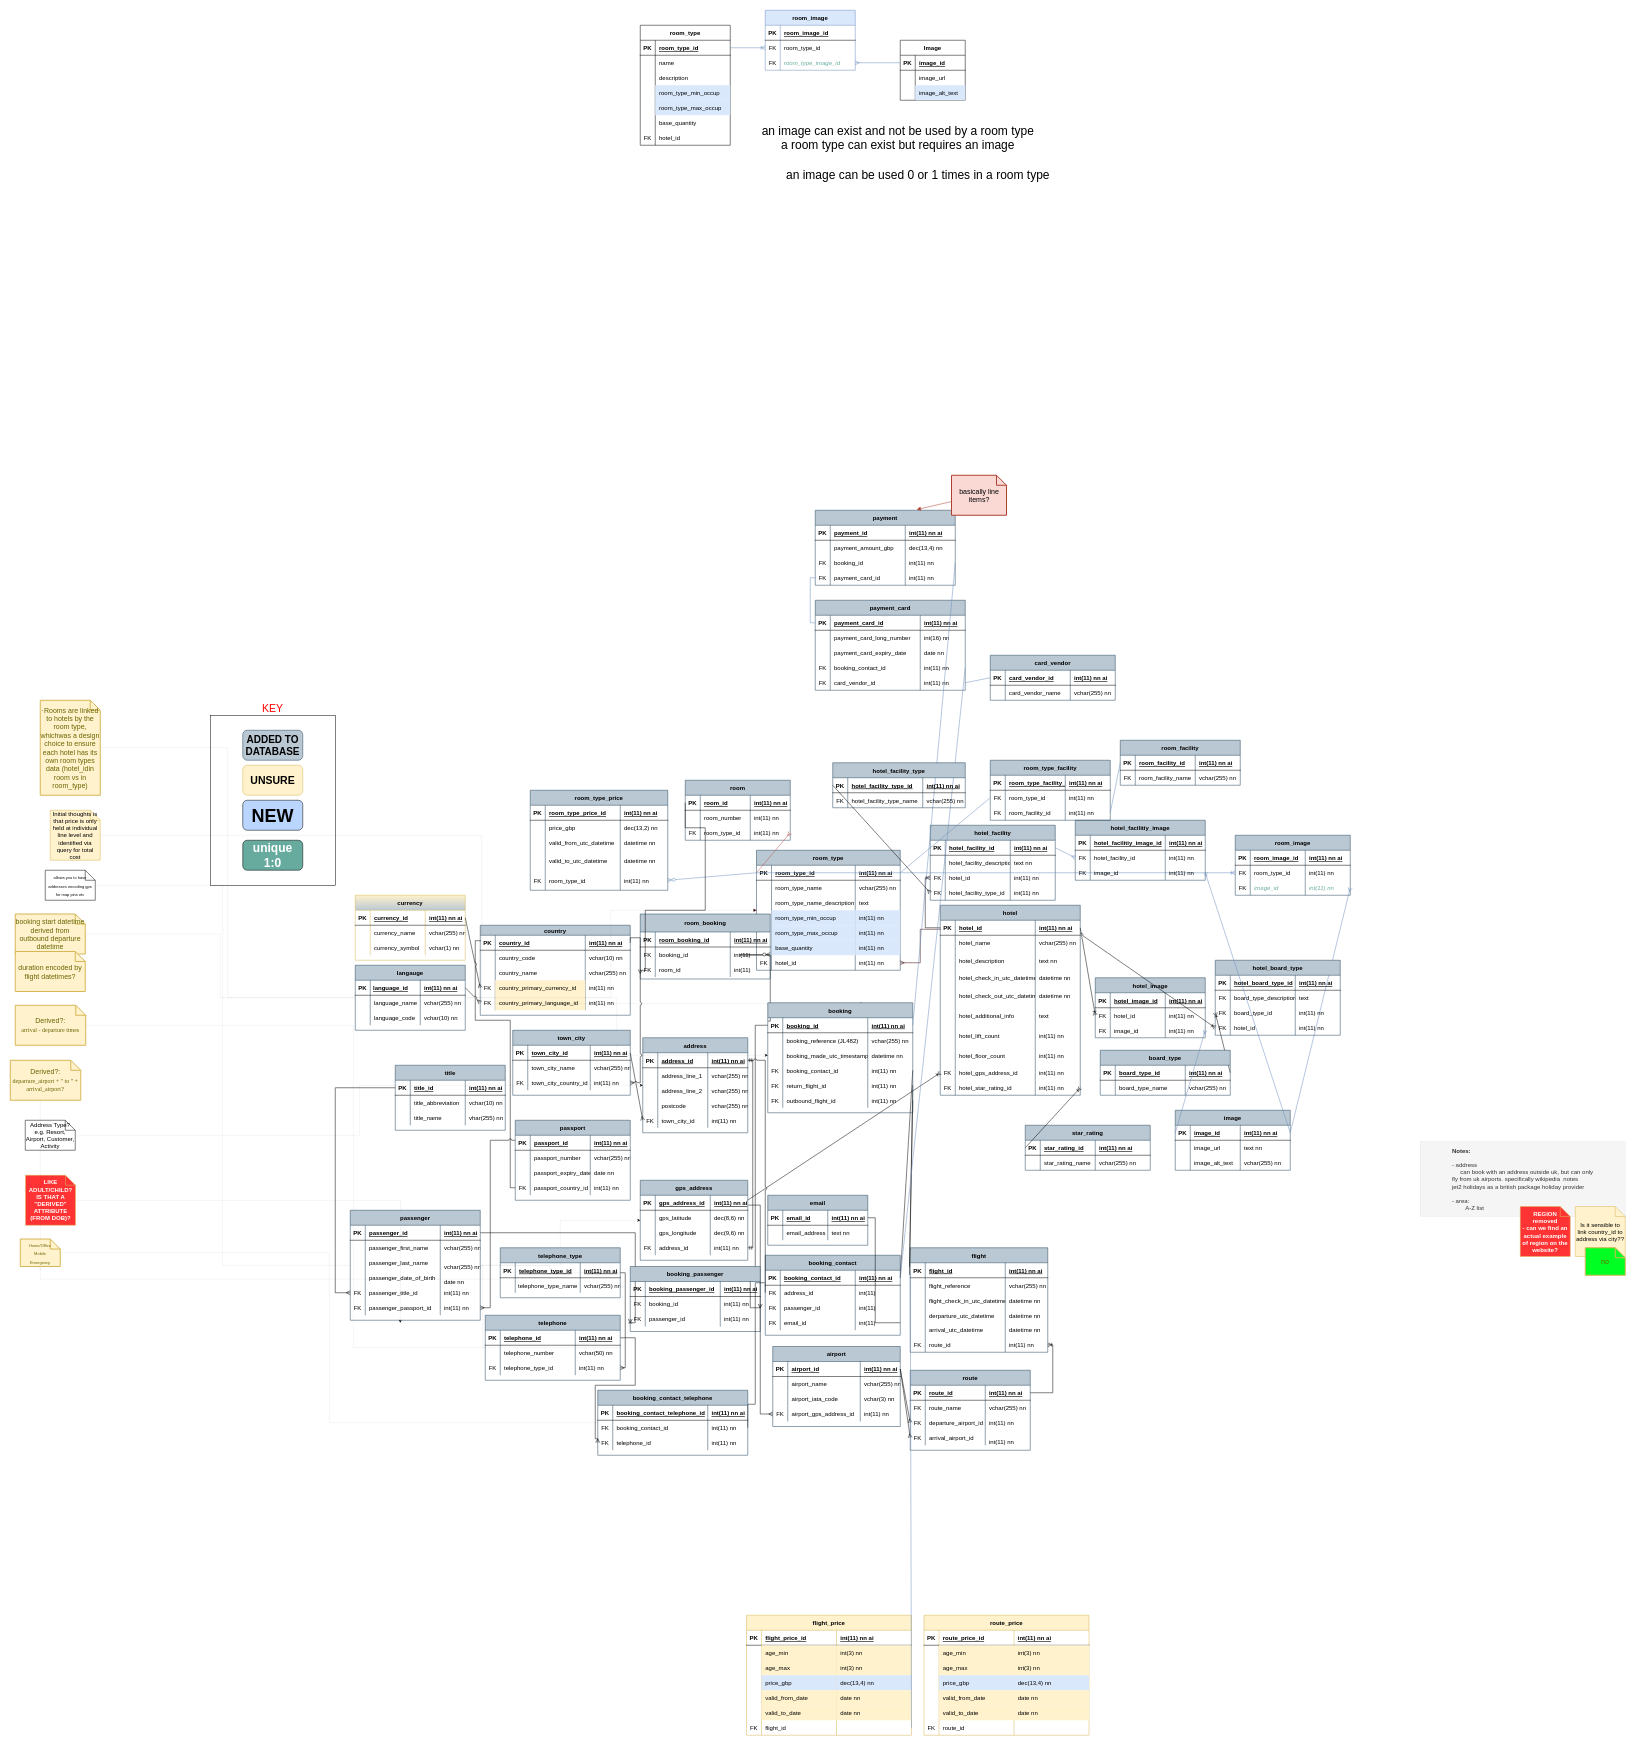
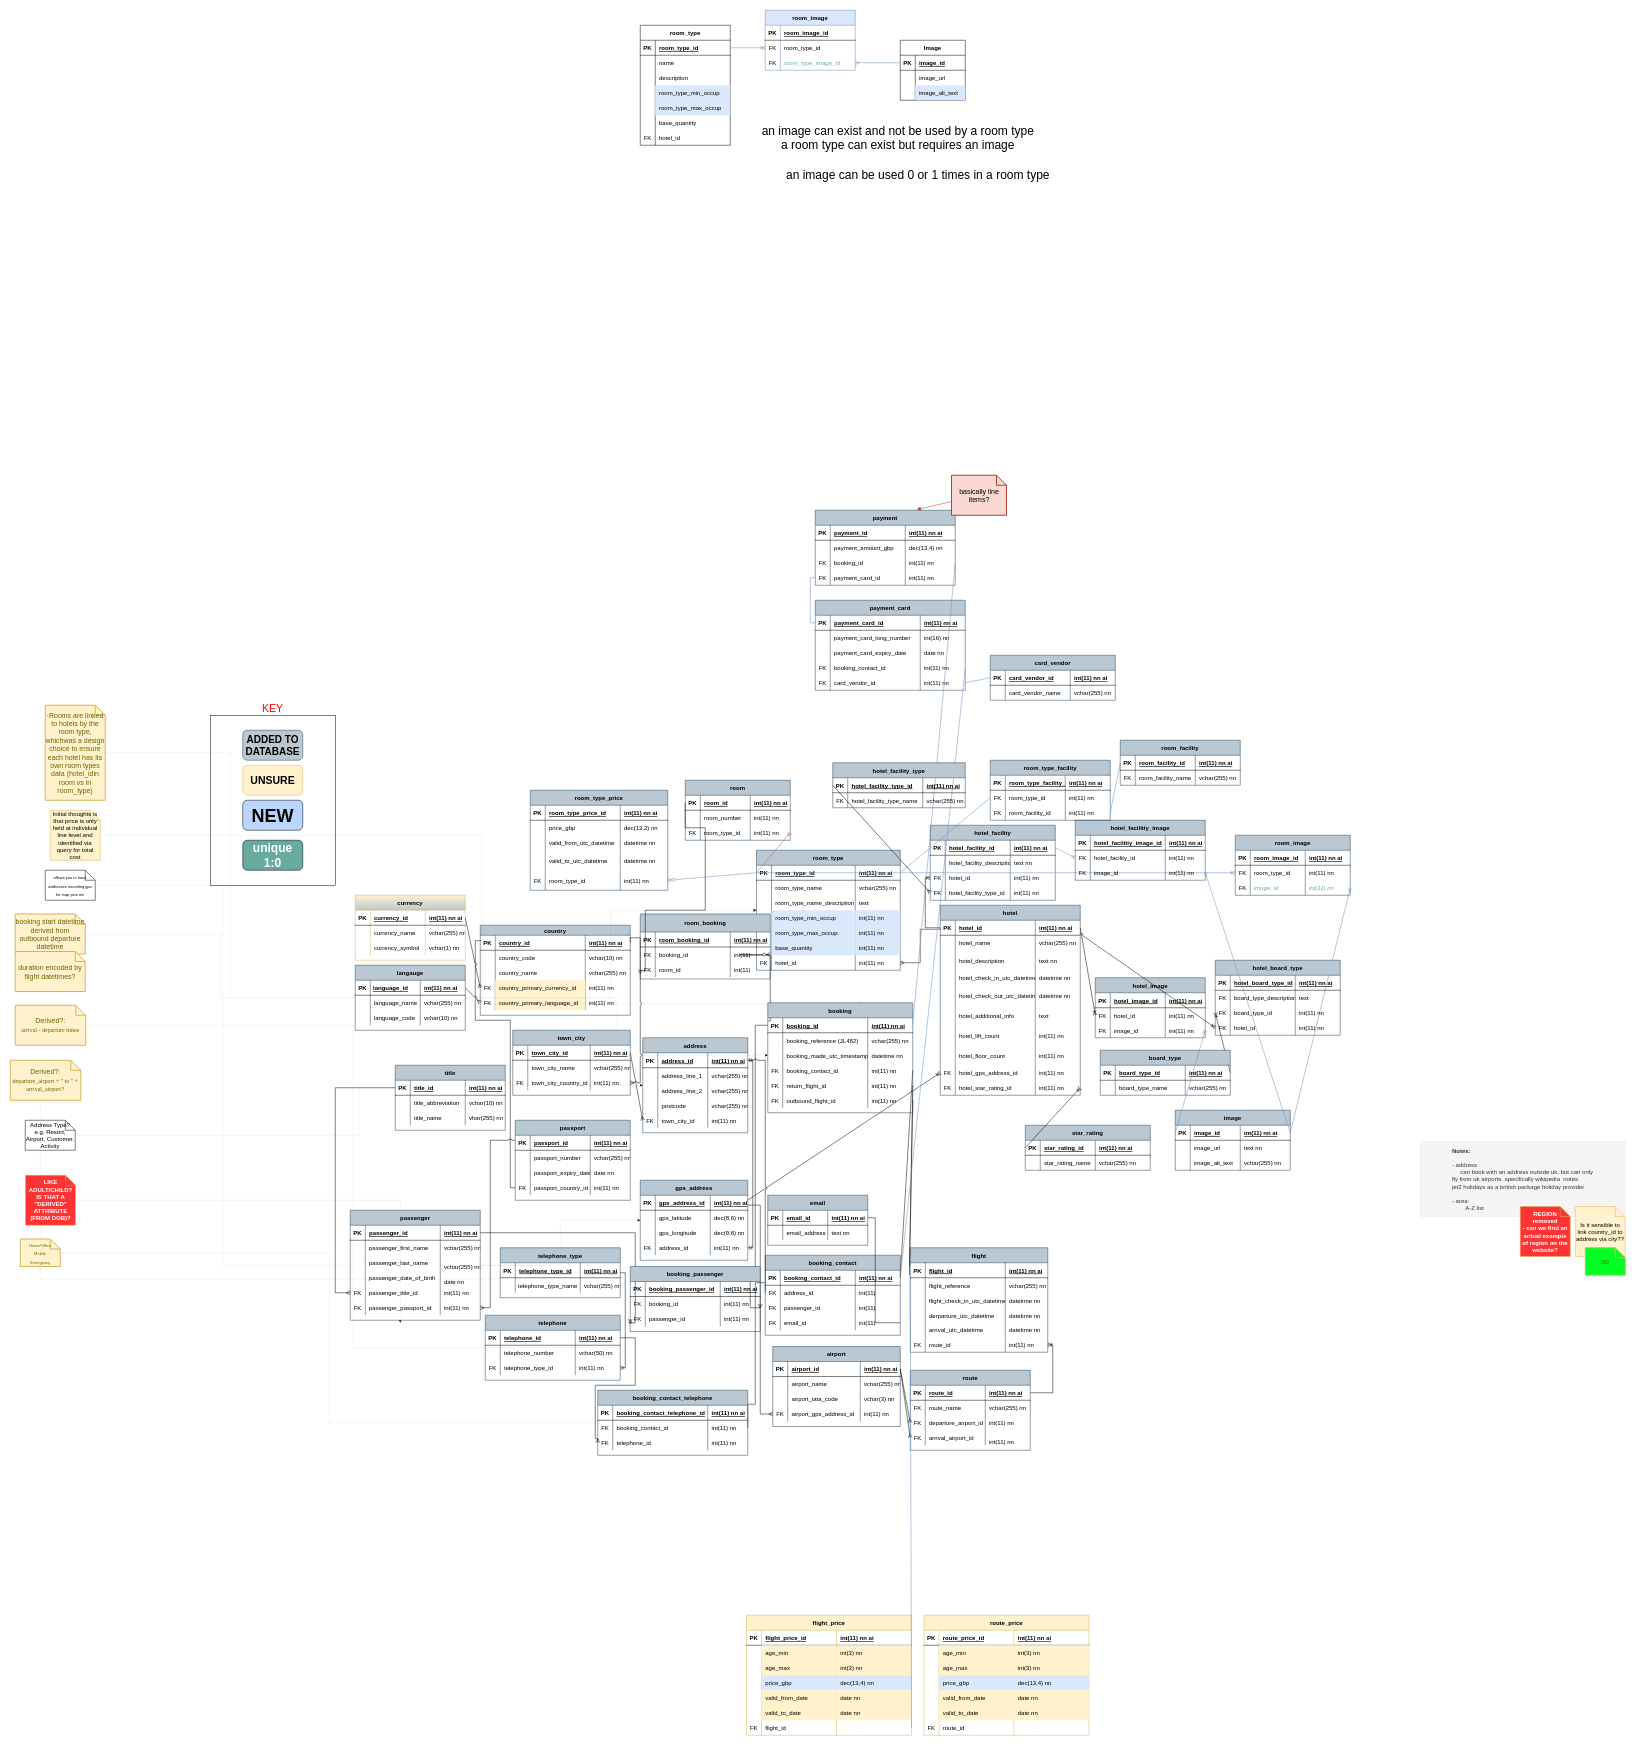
- <mxCell id="426" value="&lt;p&gt;&lt;span&gt;&lt;span&gt;·&lt;/span&gt;&lt;/span&gt;Rooms are linked to hotels by the room type, whichwas a design choice to ensure each hotel has its own room types data (hotel_idin room vs in room_type)&lt;/p&gt;" style="shape=note;strokeWidth=2;fontSize=14;size=20;whiteSpace=wrap;html=1;fillColor=#fff2cc;strokeColor=#d6b656;fontColor=#666600;fontFamily=Helvetica;" parent="1" vertex="1"><mxGeometry x="80" y="1400" width="120" height="190" as="geometry" /></mxCell>
+ <mxCell id="426" value="&lt;p&gt;&lt;span&gt;&lt;span&gt;·&lt;/span&gt;&lt;/span&gt;Rooms are linked to hotels by the room type, whichwas a design choice to ensure each hotel has its own room types data (hotel_idin room vs in room_type)&lt;/p&gt;" style="shape=note;strokeWidth=2;fontSize=14;size=20;whiteSpace=wrap;html=1;fillColor=#fff2cc;strokeColor=#d6b656;fontColor=#666600;fontFamily=Helvetica;" parent="1" vertex="1"><mxGeometry x="90" y="1410" width="120" height="190" as="geometry" /></mxCell>
